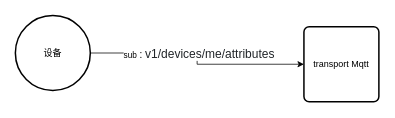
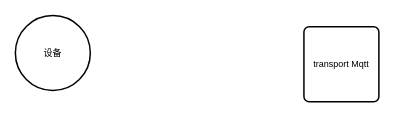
- <mxCell id="2" style="edgeStyle=orthogonalEdgeStyle;rounded=0;orthogonalLoop=1;jettySize=auto;html=1;exitX=1;exitY=0.5;exitDx=0;exitDy=0;exitPerimeter=0;" edge="1" parent="1" source="4" target="5"><mxGeometry relative="1" as="geometry" /></mxCell>
- <mxCell id="3" value="sub：&lt;span style=&quot;color: rgb(33, 37, 41); font-size: 16px; text-align: left;&quot;&gt;v1/devices/me/attributes&lt;/span&gt;" style="edgeLabel;html=1;align=center;verticalAlign=middle;resizable=0;points=[];" vertex="1" connectable="0" parent="2"><mxGeometry x="-0.178" relative="1" as="geometry"><mxPoint x="21" as="offset" /></mxGeometry></mxCell>
